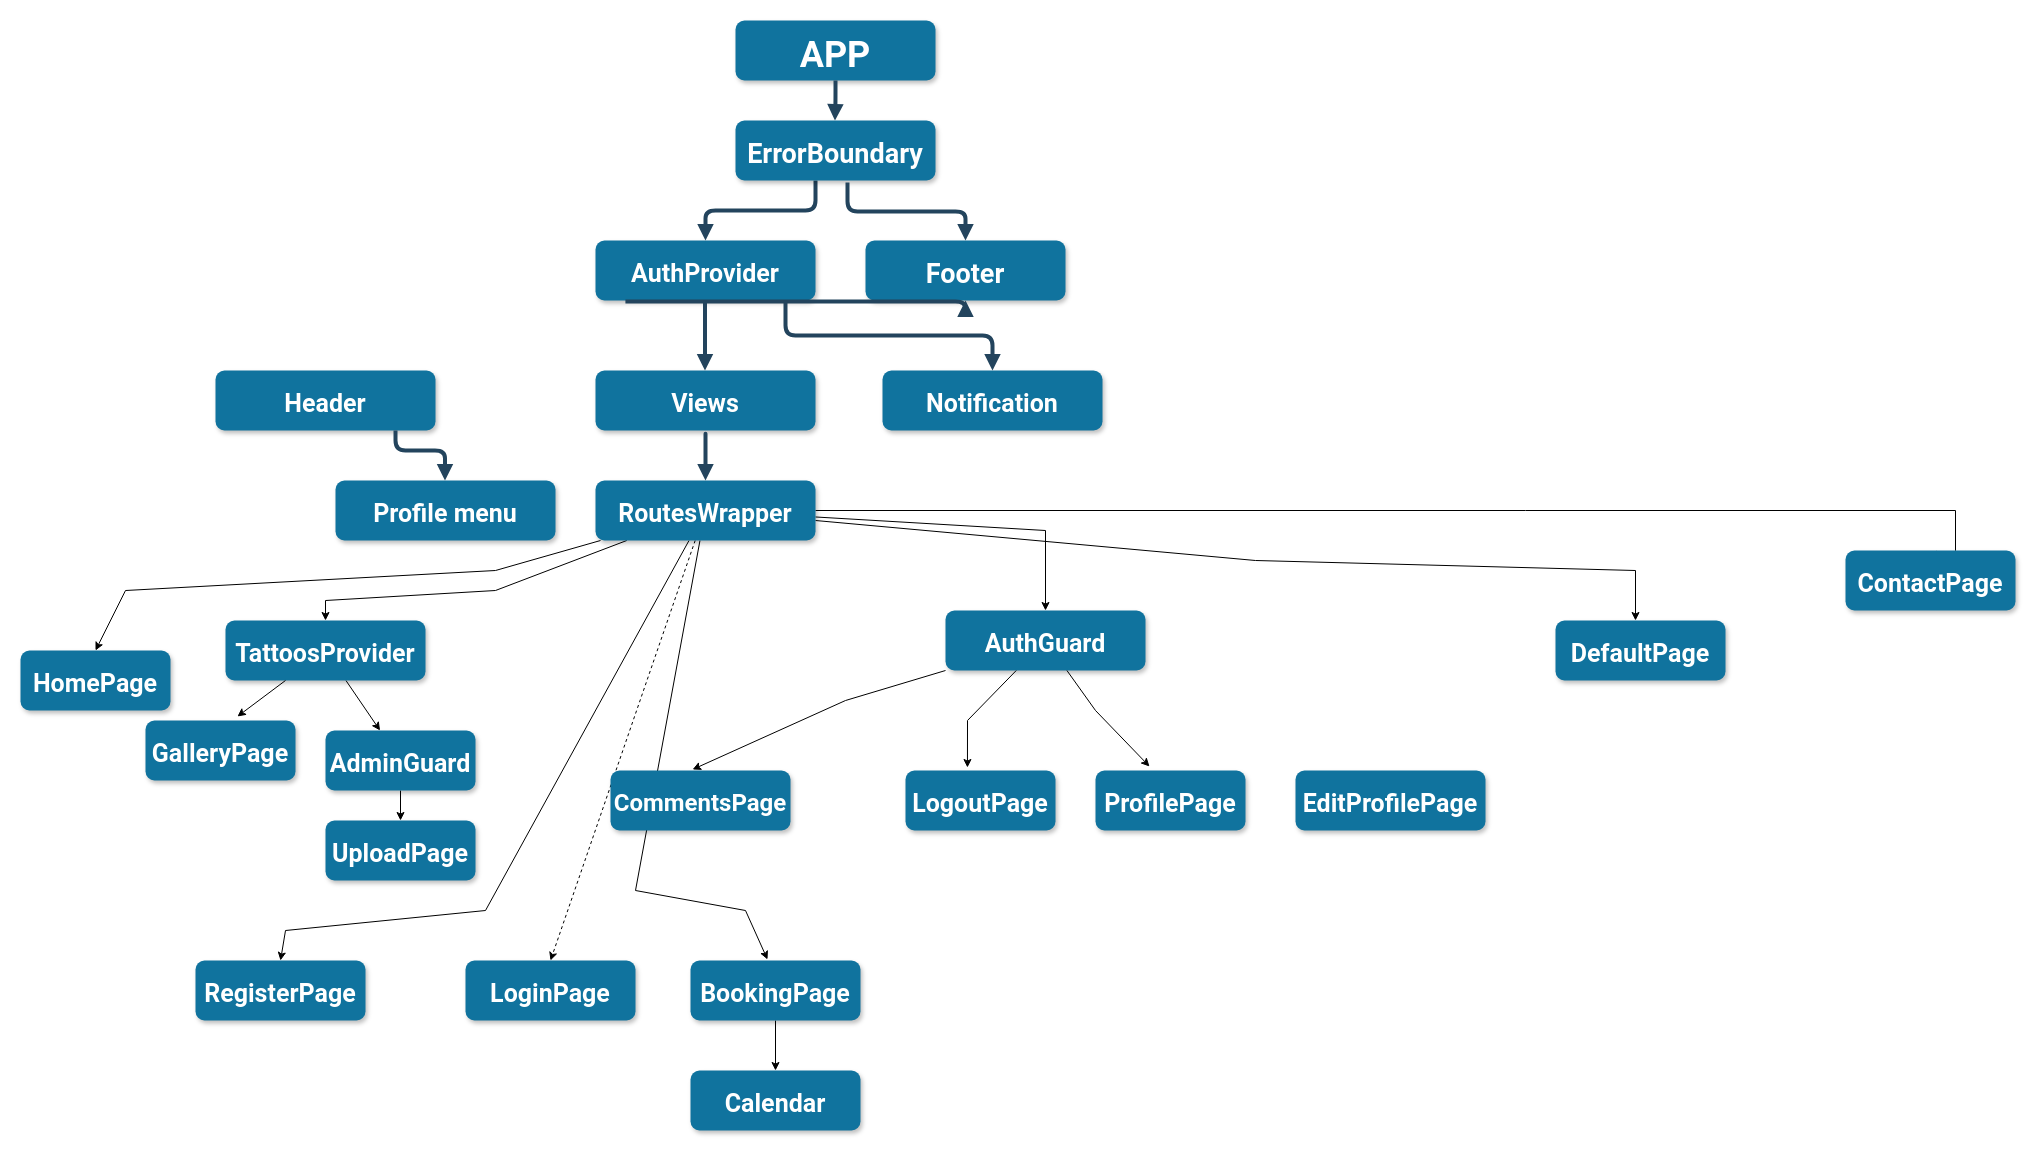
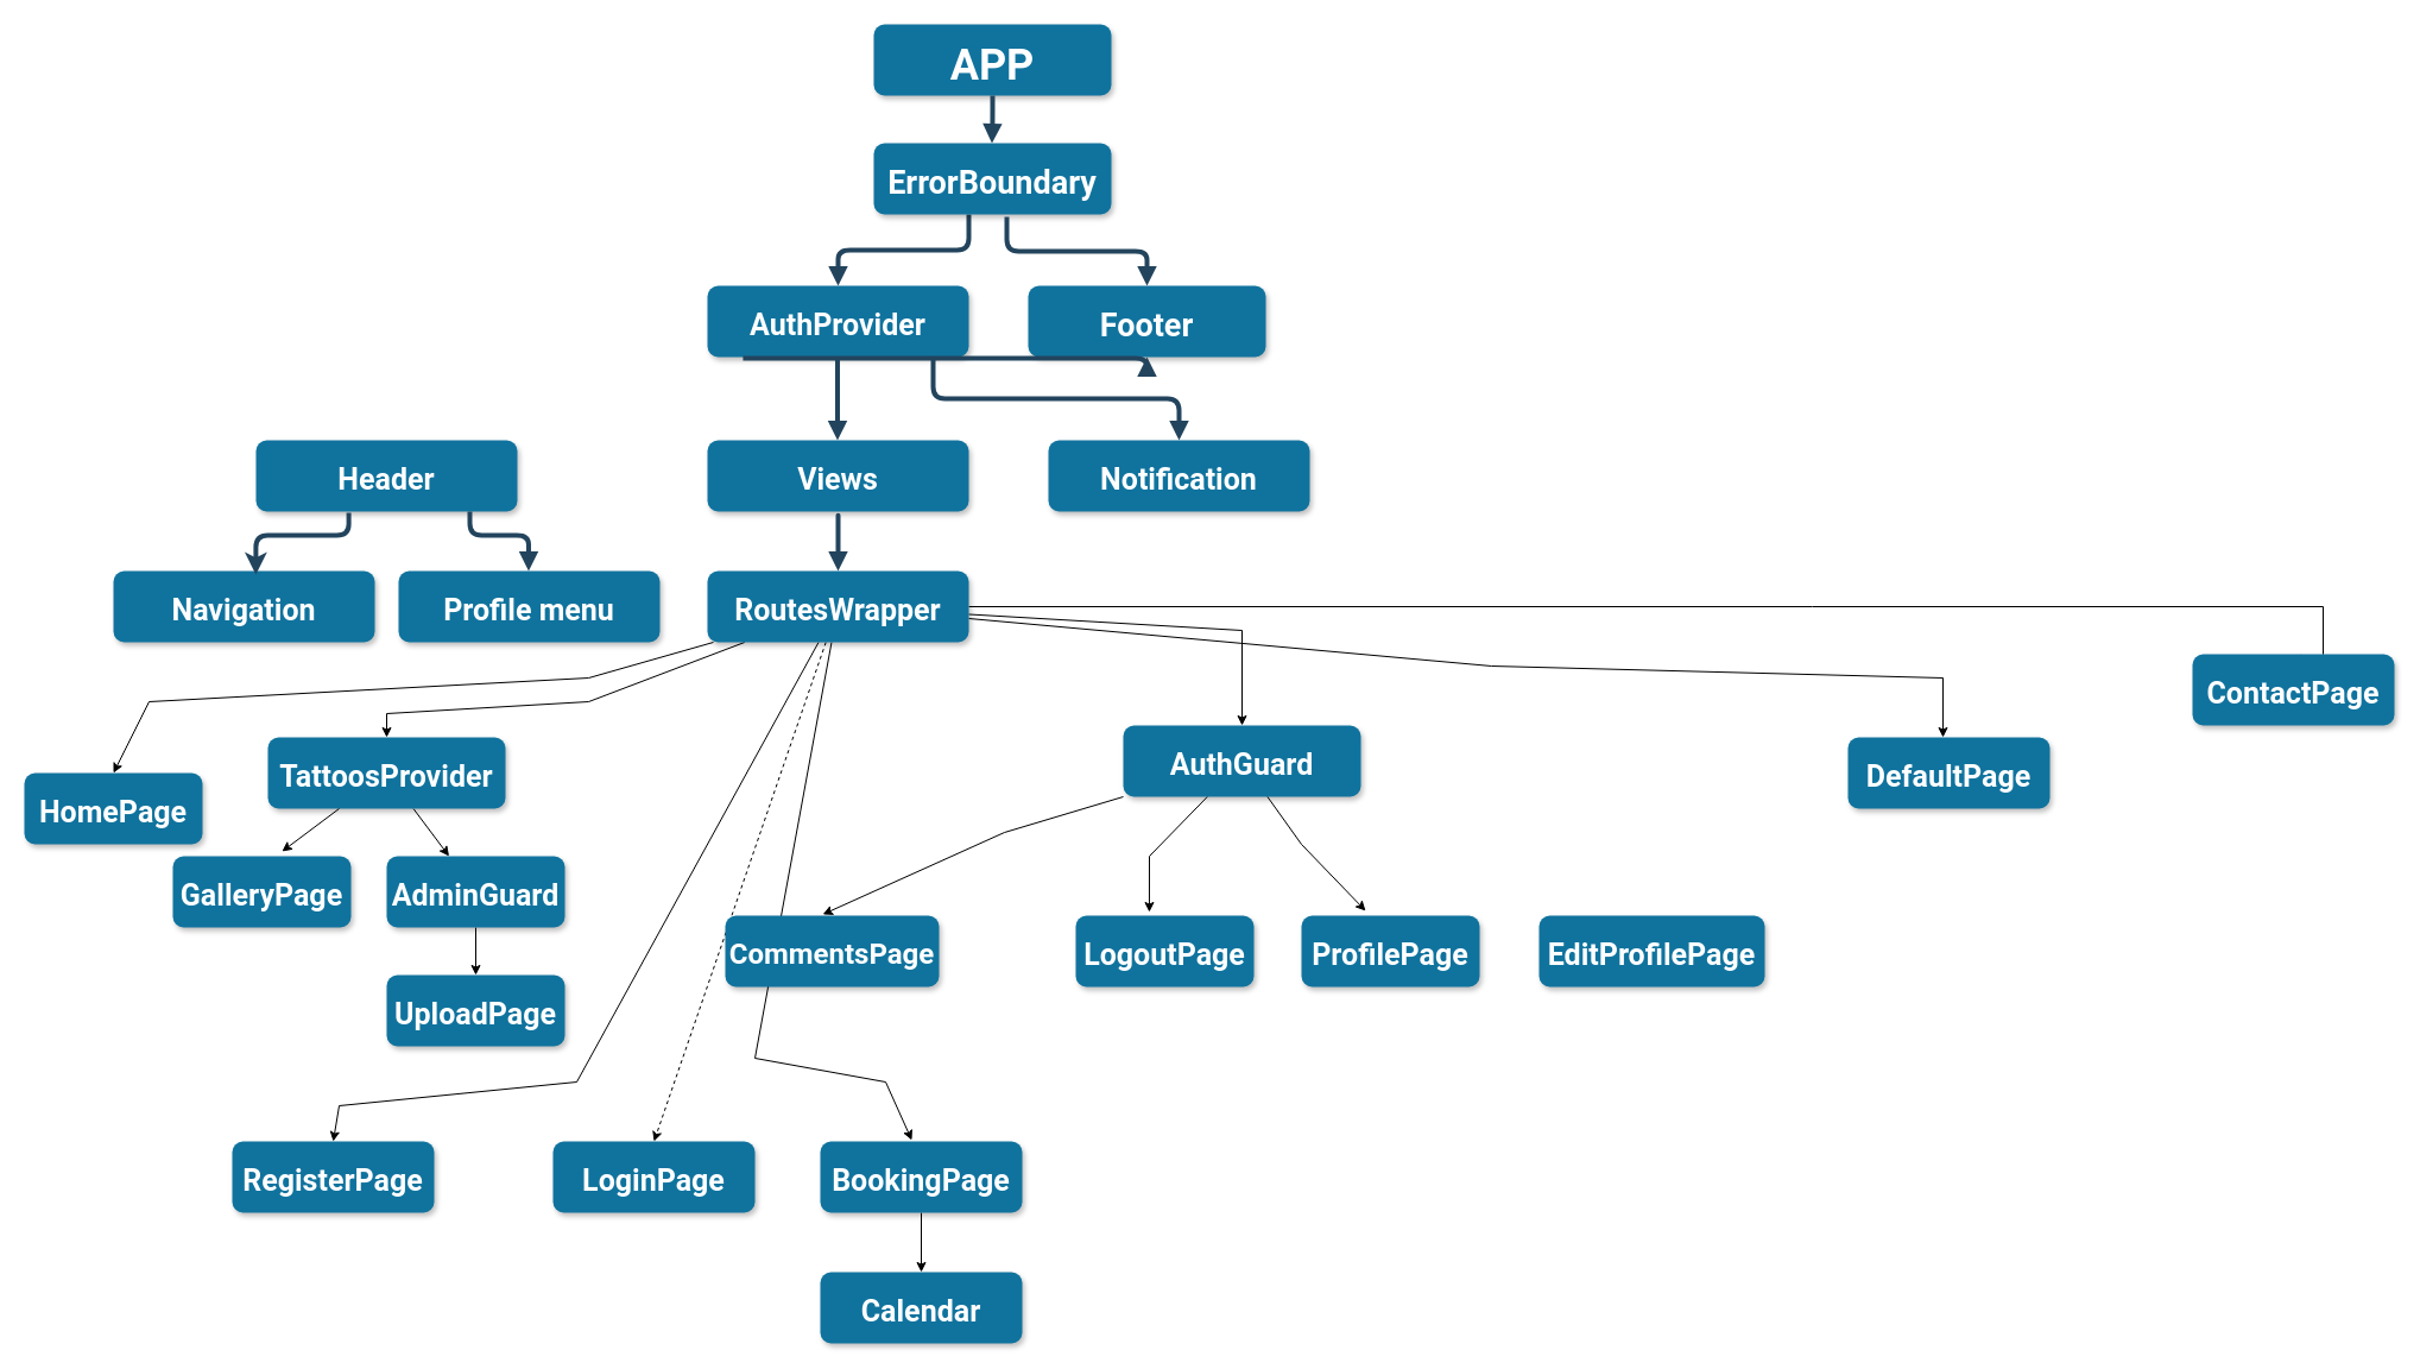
+ <mxCell id="28" value="" style="edgeStyle=orthogonalEdgeStyle;elbow=vertical;strokeWidth=4;endArrow=classic;endFill=1;fontStyle=1;strokeColor=#23445D;exitX=0.355;exitY=1.017;exitDx=0;exitDy=0;exitPerimeter=0;entryX=0.545;entryY=0.05;entryDx=0;entryDy=0;entryPerimeter=0;" edge="1" parent="1" source="10" target="25"><mxGeometry x="22" y="165.5" width="100" height="100" as="geometry"><mxPoint x="295" y="460" as="sourcePoint" /><mxPoint x="215" y="470" as="targetPoint" /><Array as="points"><mxPoint x="293" y="450" /><mxPoint x="215" y="450" /></Array></mxGeometry></mxCell>
+ <mxCell id="25" value="Navigation" style="rounded=1;fillColor=#10739E;strokeColor=none;shadow=1;gradientColor=none;fontStyle=1;fontColor=#FFFFFF;fontSize=25;fontFamily=Roboto;fontSource=https%3A%2F%2Ffonts.googleapis.com%2Fcss%3Ffamily%3DRoboto;" vertex="1" parent="1"><mxGeometry x="95" y="480" width="220" height="60" as="geometry" /></mxCell>
- <mxCell id="40" value="AdminGuard" style="rounded=1;fillColor=#10739E;strokeColor=none;shadow=1;gradientColor=none;fontStyle=1;fontColor=#FFFFFF;fontSize=25;fontFamily=Roboto;fontSource=https%3A%2F%2Ffonts.googleapis.com%2Fcss%3Ffamily%3DRoboto;" vertex="1" parent="1"><mxGeometry x="325" y="730" width="150" height="60" as="geometry" /></mxCell>
+ <mxCell id="40" value="AdminGuard" style="rounded=1;fillColor=#10739E;strokeColor=none;shadow=1;gradientColor=none;fontStyle=1;fontColor=#FFFFFF;fontSize=25;fontFamily=Roboto;fontSource=https%3A%2F%2Ffonts.googleapis.com%2Fcss%3Ffamily%3DRoboto;" vertex="1" parent="1"><mxGeometry x="325" y="720" width="150" height="60" as="geometry" /></mxCell>
